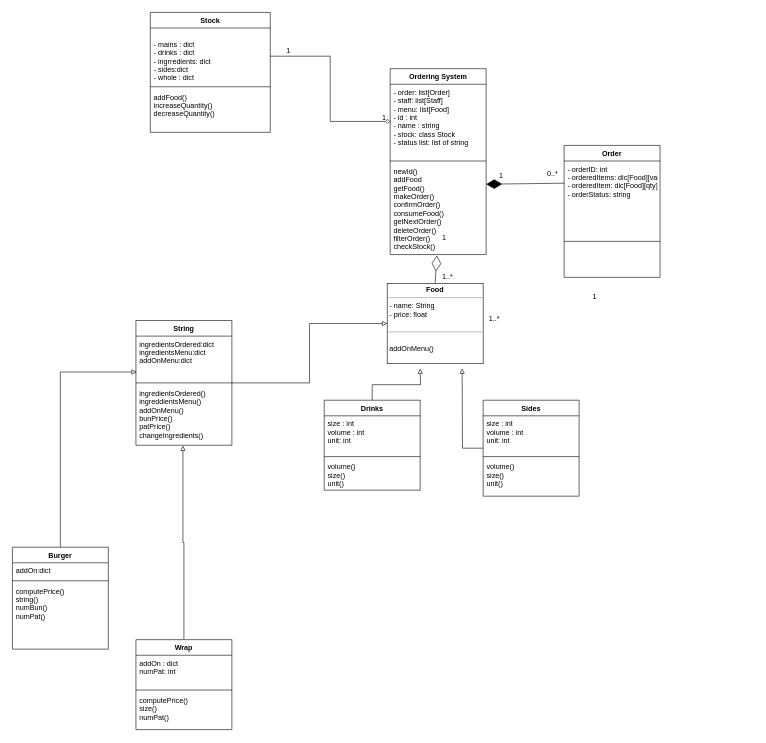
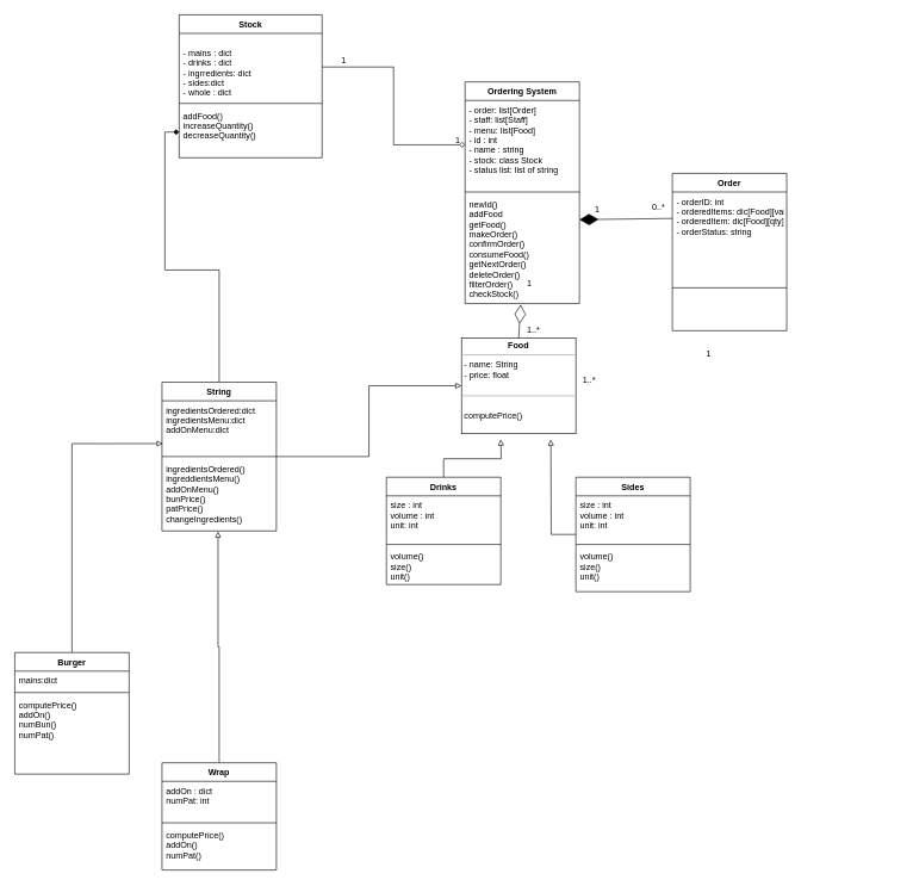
+ <mxCell id="25" style="edgeStyle=orthogonalEdgeStyle;rounded=0;orthogonalLoop=1;jettySize=auto;html=1;endArrow=diamond;endFill=1;strokeWidth=1;" edge="1" parent="1" source="26" target="16"><mxGeometry relative="1" as="geometry" /></mxCell>
- <mxCell id="6" value="&lt;p style=&quot;margin: 0px ; margin-top: 4px ; text-align: center&quot;&gt;&lt;b&gt;Food&lt;/b&gt;&lt;/p&gt;&lt;hr size=&quot;1&quot;&gt;&lt;p style=&quot;margin: 0px ; margin-left: 4px&quot;&gt;- name: String&lt;/p&gt;&lt;p style=&quot;margin: 0px ; margin-left: 4px&quot;&gt;- price: float&lt;/p&gt;&lt;p style=&quot;margin: 0px ; margin-left: 4px&quot;&gt;&lt;br&gt;&lt;/p&gt;&lt;hr size=&quot;1&quot;&gt;&lt;p style=&quot;margin: 0px ; margin-left: 4px&quot;&gt;&lt;br&gt;&lt;/p&gt;&lt;p style=&quot;margin: 0px ; margin-left: 4px&quot;&gt;addOnMenu()&lt;br&gt;&lt;/p&gt;&lt;div&gt;&lt;br&gt;&lt;/div&gt;" style="verticalAlign=top;align=left;overflow=fill;fontSize=12;fontFamily=Helvetica;html=1;" vertex="1" parent="1"><mxGeometry x="645" y="472" width="160" height="134" as="geometry" /></mxCell>
+ <mxCell id="6" value="&lt;p style=&quot;margin: 0px ; margin-top: 4px ; text-align: center&quot;&gt;&lt;b&gt;Food&lt;/b&gt;&lt;/p&gt;&lt;hr size=&quot;1&quot;&gt;&lt;p style=&quot;margin: 0px ; margin-left: 4px&quot;&gt;- name: String&lt;/p&gt;&lt;p style=&quot;margin: 0px ; margin-left: 4px&quot;&gt;- price: float&lt;/p&gt;&lt;p style=&quot;margin: 0px ; margin-left: 4px&quot;&gt;&lt;br&gt;&lt;/p&gt;&lt;hr size=&quot;1&quot;&gt;&lt;p style=&quot;margin: 0px ; margin-left: 4px&quot;&gt;&lt;br&gt;&lt;/p&gt;&lt;p style=&quot;margin: 0px ; margin-left: 4px&quot;&gt;computePrice()&lt;br&gt;&lt;/p&gt;&lt;div&gt;&lt;br&gt;&lt;/div&gt;" style="verticalAlign=top;align=left;overflow=fill;fontSize=12;fontFamily=Helvetica;html=1;" vertex="1" parent="1"><mxGeometry x="645" y="472" width="160" height="134" as="geometry" /></mxCell>
- <mxCell id="32" value="addOn:dict" style="text;strokeColor=none;fillColor=none;align=left;verticalAlign=top;spacingLeft=4;spacingRight=4;overflow=hidden;rotatable=0;points=[[0,0.5],[1,0.5]];portConstraint=eastwest;" vertex="1" parent="31"><mxGeometry y="26" width="160" height="26" as="geometry" /></mxCell>
+ <mxCell id="32" value="mains:dict" style="text;strokeColor=none;fillColor=none;align=left;verticalAlign=top;spacingLeft=4;spacingRight=4;overflow=hidden;rotatable=0;points=[[0,0.5],[1,0.5]];portConstraint=eastwest;" vertex="1" parent="31"><mxGeometry y="26" width="160" height="26" as="geometry" /></mxCell>
- <mxCell id="34" value="computePrice()&#10;string()&#10;numBun()&#10;numPat()&#10;" style="text;strokeColor=none;fillColor=none;align=left;verticalAlign=top;spacingLeft=4;spacingRight=4;overflow=hidden;rotatable=0;points=[[0,0.5],[1,0.5]];portConstraint=eastwest;" vertex="1" parent="31"><mxGeometry y="60" width="160" height="110" as="geometry" /></mxCell>
+ <mxCell id="34" value="computePrice()&#10;addOn()&#10;numBun()&#10;numPat()&#10;" style="text;strokeColor=none;fillColor=none;align=left;verticalAlign=top;spacingLeft=4;spacingRight=4;overflow=hidden;rotatable=0;points=[[0,0.5],[1,0.5]];portConstraint=eastwest;" vertex="1" parent="31"><mxGeometry y="60" width="160" height="110" as="geometry" /></mxCell>
- <mxCell id="39" value="computePrice()&#10;size()&#10;numPat()&#10;" style="text;strokeColor=none;fillColor=none;align=left;verticalAlign=top;spacingLeft=4;spacingRight=4;overflow=hidden;rotatable=0;points=[[0,0.5],[1,0.5]];portConstraint=eastwest;" vertex="1" parent="36"><mxGeometry y="88" width="160" height="62" as="geometry" /></mxCell>
+ <mxCell id="39" value="computePrice()&#10;addOn()&#10;numPat()&#10;" style="text;strokeColor=none;fillColor=none;align=left;verticalAlign=top;spacingLeft=4;spacingRight=4;overflow=hidden;rotatable=0;points=[[0,0.5],[1,0.5]];portConstraint=eastwest;" vertex="1" parent="36"><mxGeometry y="88" width="160" height="62" as="geometry" /></mxCell>
